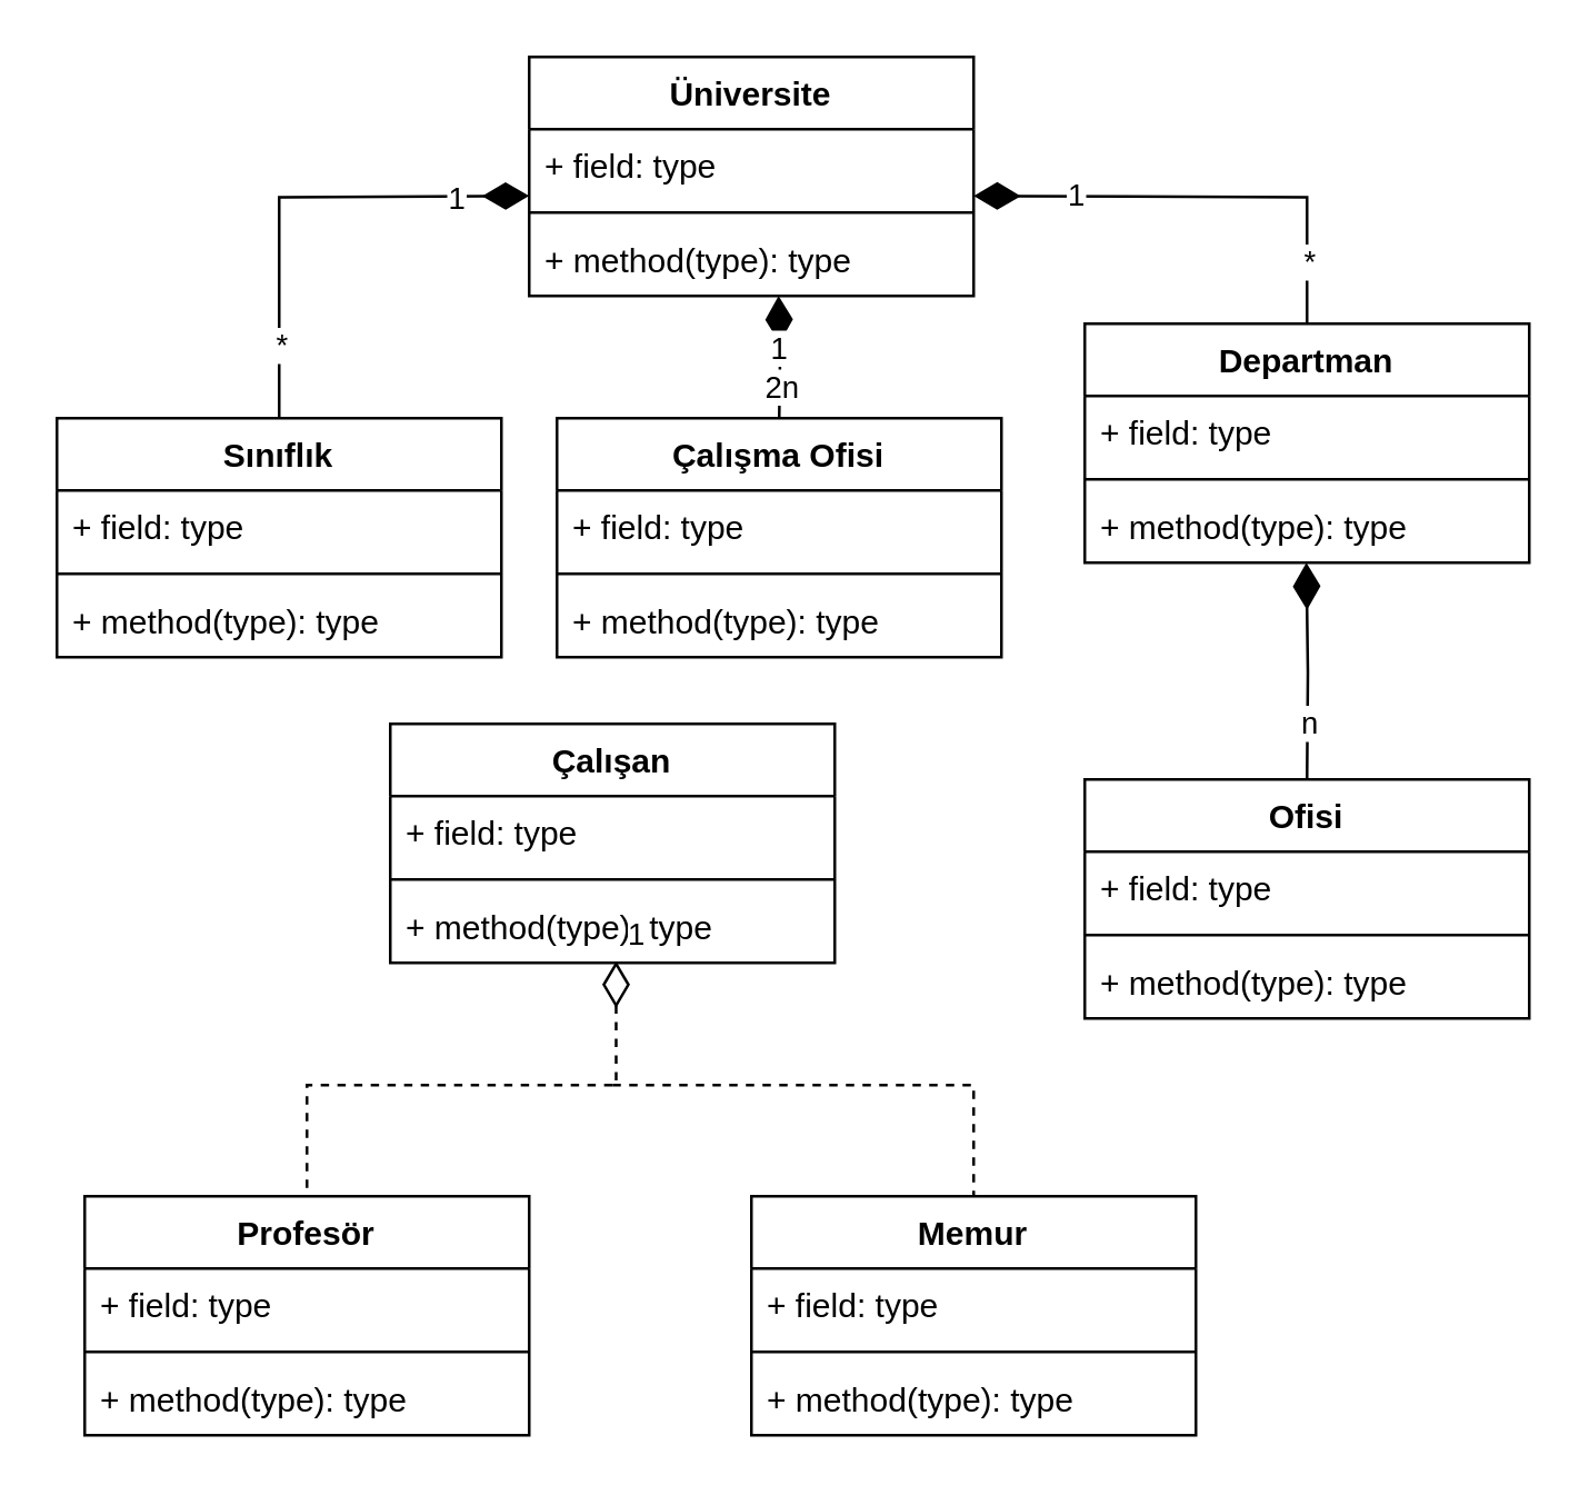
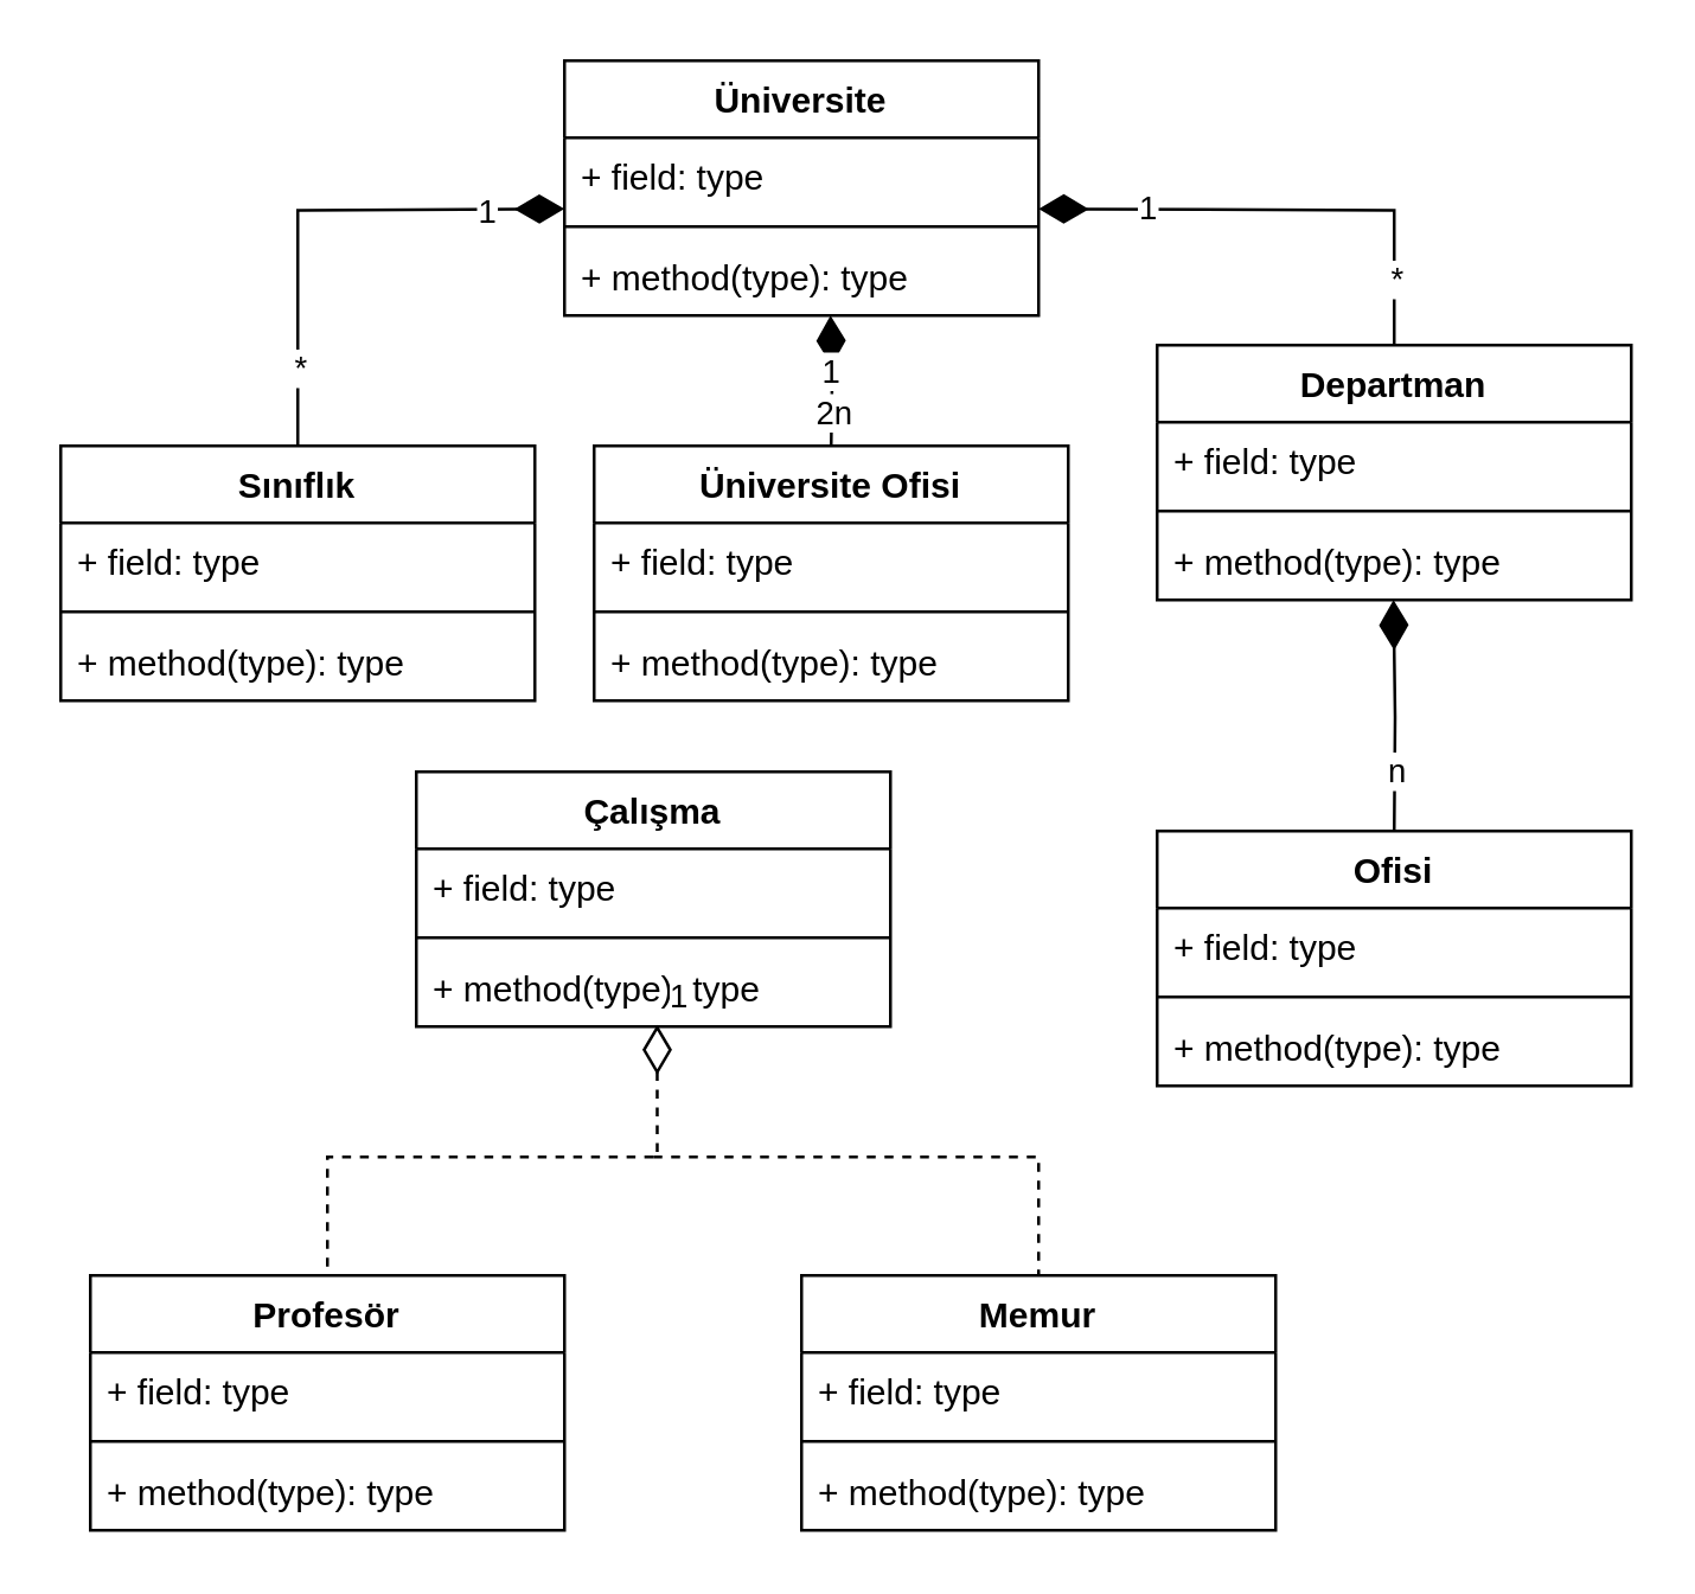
- <mxCell id="12" value="Çalışma Ofisi" style="swimlane;fontStyle=1;align=center;verticalAlign=top;childLayout=stackLayout;horizontal=1;startSize=26;horizontalStack=0;resizeParent=1;resizeParentMax=0;resizeLast=0;collapsible=1;marginBottom=0;" parent="1" vertex="1"><mxGeometry x="200" y="150" width="160" height="86" as="geometry" /></mxCell>
+ <mxCell id="12" value="Üniversite Ofisi" style="swimlane;fontStyle=1;align=center;verticalAlign=top;childLayout=stackLayout;horizontal=1;startSize=26;horizontalStack=0;resizeParent=1;resizeParentMax=0;resizeLast=0;collapsible=1;marginBottom=0;" parent="1" vertex="1"><mxGeometry x="200" y="150" width="160" height="86" as="geometry" /></mxCell>
- <mxCell id="33" value="Çalışan" style="swimlane;fontStyle=1;align=center;verticalAlign=top;childLayout=stackLayout;horizontal=1;startSize=26;horizontalStack=0;resizeParent=1;resizeParentMax=0;resizeLast=0;collapsible=1;marginBottom=0;" parent="1" vertex="1"><mxGeometry x="140" y="260" width="160" height="86" as="geometry" /></mxCell>
+ <mxCell id="33" value="Çalışma" style="swimlane;fontStyle=1;align=center;verticalAlign=top;childLayout=stackLayout;horizontal=1;startSize=26;horizontalStack=0;resizeParent=1;resizeParentMax=0;resizeLast=0;collapsible=1;marginBottom=0;" parent="1" vertex="1"><mxGeometry x="140" y="260" width="160" height="86" as="geometry" /></mxCell>
